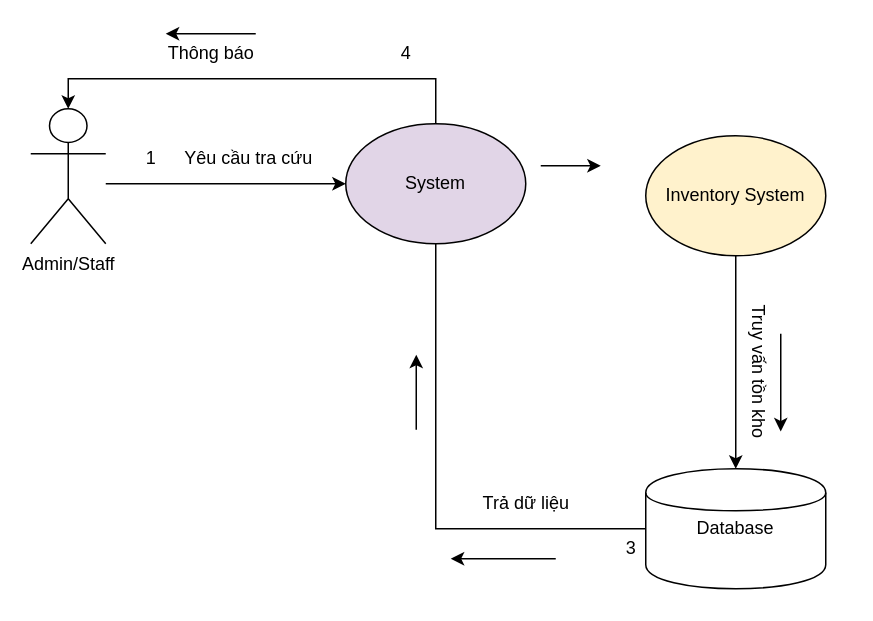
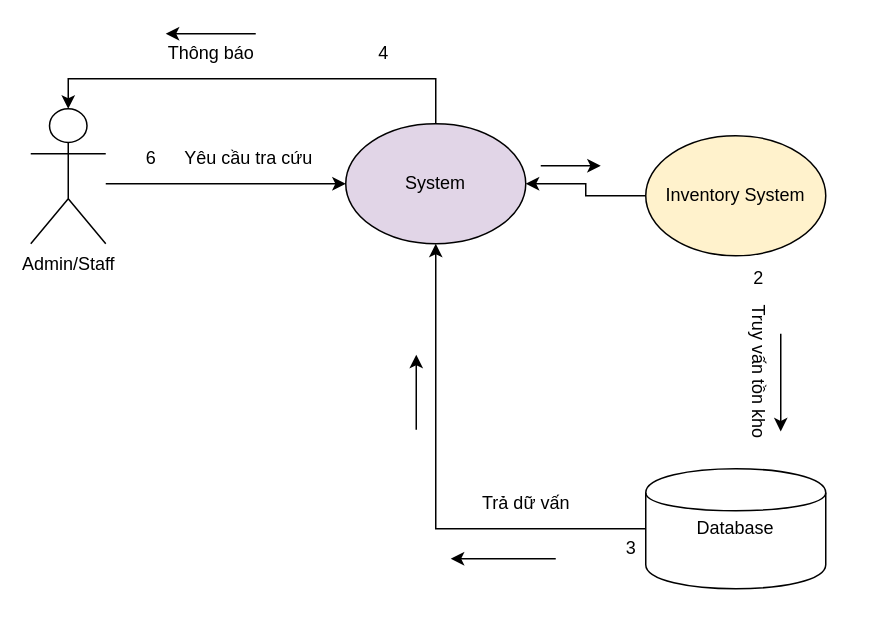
- <mxCell id="17" value="4" style="text;html=1;align=center;verticalAlign=middle;resizable=0;points=[];autosize=1;strokeColor=none;fillColor=none;" vertex="1" parent="1"><mxGeometry x="255" y="20" width="30" height="30" as="geometry" /></mxCell>
+ <mxCell id="17" value="4" style="text;html=1;align=center;verticalAlign=middle;resizable=0;points=[];autosize=1;strokeColor=none;fillColor=none;" vertex="1" parent="1"><mxGeometry x="240" y="20" width="30" height="30" as="geometry" /></mxCell>
- <mxCell id="5" value="1" style="text;html=1;align=center;verticalAlign=middle;resizable=0;points=[];autosize=1;strokeColor=none;fillColor=none;" vertex="1" parent="1"><mxGeometry x="85" y="90" width="30" height="30" as="geometry" /></mxCell>
+ <mxCell id="5" value="6" style="text;html=1;align=center;verticalAlign=middle;resizable=0;points=[];autosize=1;strokeColor=none;fillColor=none;" vertex="1" parent="1"><mxGeometry x="85" y="90" width="30" height="30" as="geometry" /></mxCell>
- <mxCell id="7" style="edgeStyle=orthogonalEdgeStyle;rounded=0;orthogonalLoop=1;jettySize=auto;html=1;endArrow=none;" edge="1" parent="1" source="8" target="4"><mxGeometry relative="1" as="geometry" /></mxCell>
+ <mxCell id="7" style="edgeStyle=orthogonalEdgeStyle;rounded=0;orthogonalLoop=1;jettySize=auto;html=1;" edge="1" parent="1" source="8" target="4"><mxGeometry relative="1" as="geometry" /></mxCell>
+ <mxCell id="10" value="2" style="text;html=1;align=center;verticalAlign=middle;resizable=0;points=[];autosize=1;strokeColor=none;fillColor=none;" vertex="1" parent="1"><mxGeometry x="490" y="170" width="30" height="30" as="geometry" /></mxCell>
- <mxCell id="11" style="edgeStyle=orthogonalEdgeStyle;rounded=0;orthogonalLoop=1;jettySize=auto;html=1;entryX=0.5;entryY=0;entryDx=0;entryDy=0;" edge="1" parent="1" source="12" target="8"><mxGeometry relative="1" as="geometry" /></mxCell>
+ <mxCell id="11" style="edgeStyle=orthogonalEdgeStyle;rounded=0;orthogonalLoop=1;jettySize=auto;html=1;" edge="1" parent="1" source="12" target="4"><mxGeometry relative="1" as="geometry" /></mxCell>
- <mxCell id="13" value="Trả dữ liệu" style="text;html=1;align=center;verticalAlign=middle;resizable=0;points=[];autosize=1;strokeColor=none;fillColor=none;" vertex="1" parent="1"><mxGeometry x="310" y="320" width="80" height="30" as="geometry" /></mxCell>
+ <mxCell id="13" value="Trả dữ vấn" style="text;html=1;align=center;verticalAlign=middle;resizable=0;points=[];autosize=1;strokeColor=none;fillColor=none;" vertex="1" parent="1"><mxGeometry x="310" y="320" width="80" height="30" as="geometry" /></mxCell>
